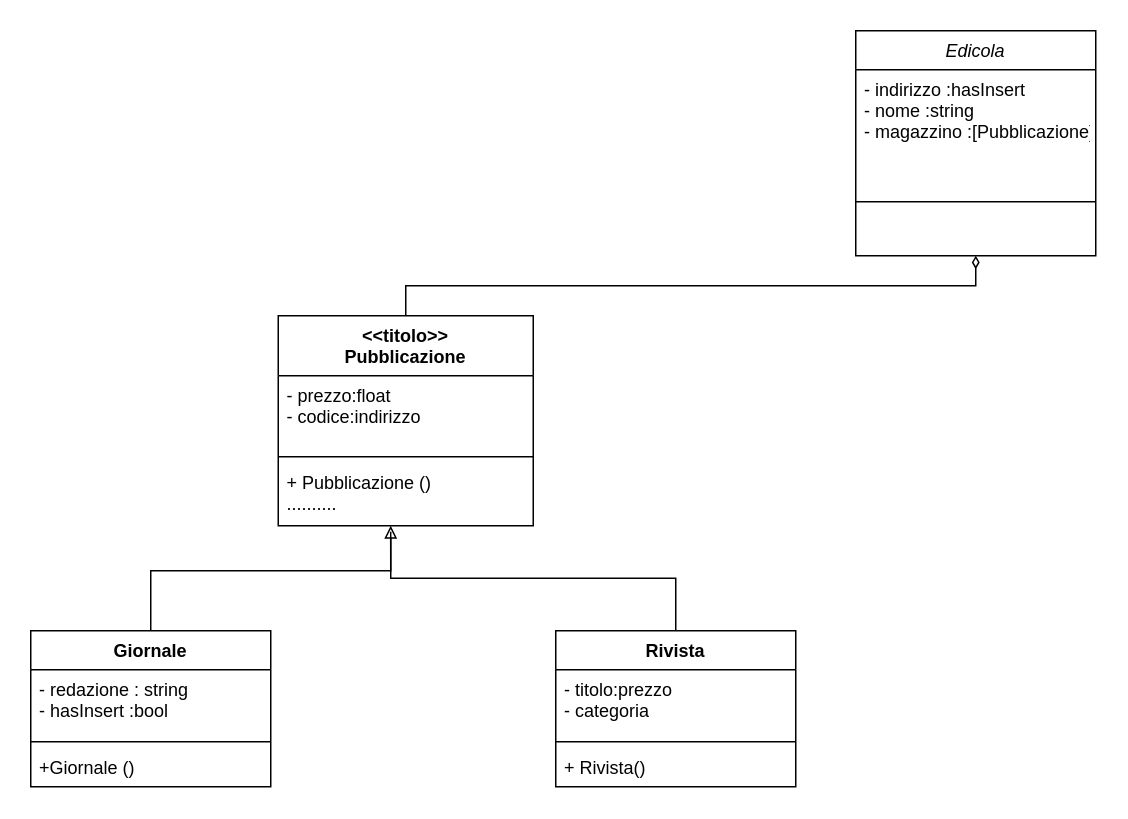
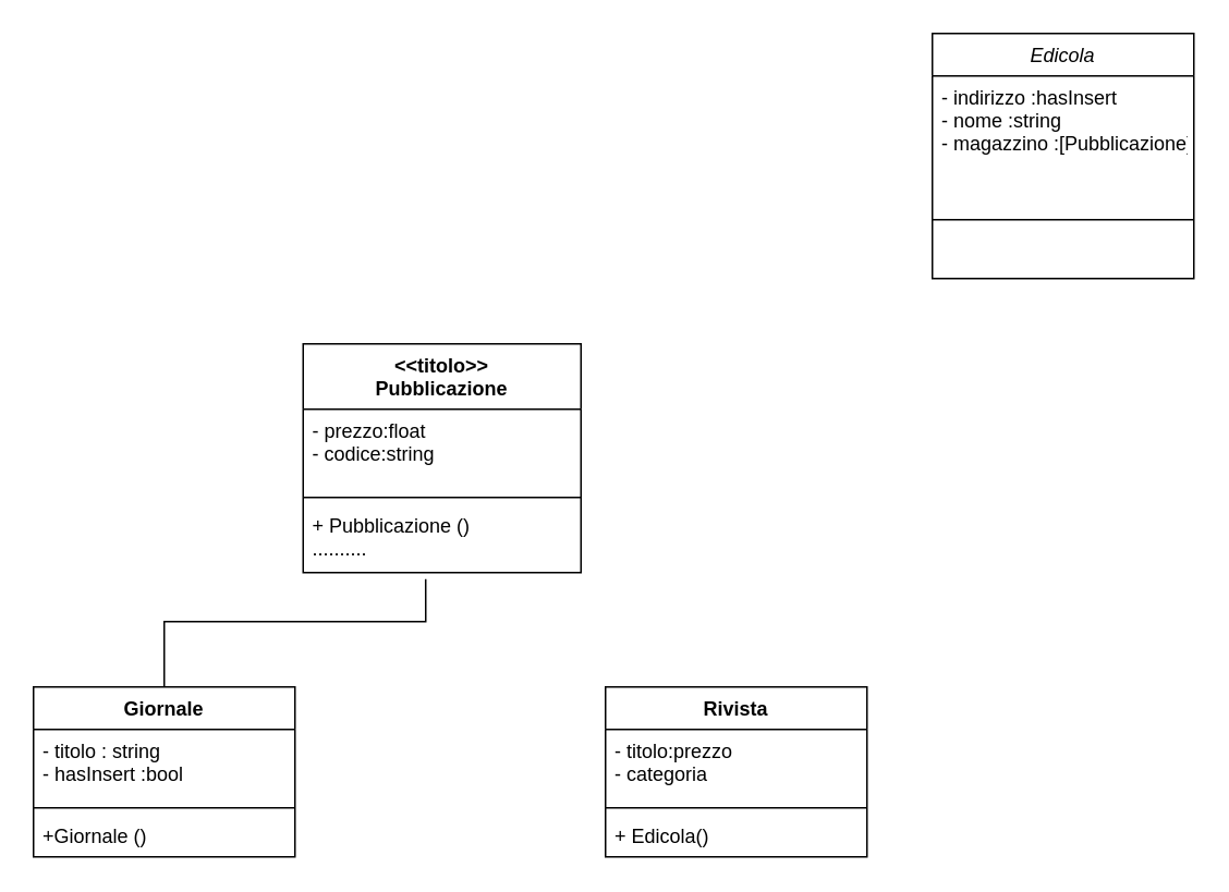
- <mxCell id="5" style="edgeStyle=orthogonalEdgeStyle;rounded=0;orthogonalLoop=1;jettySize=auto;html=1;exitX=0.5;exitY=0;exitDx=0;exitDy=0;entryX=0.5;entryY=1;entryDx=0;entryDy=0;endArrow=diamondThin;endFill=0;" parent="1" source="6" target="2" edge="1"><mxGeometry relative="1" as="geometry" /></mxCell>
- <mxCell id="7" value="- prezzo:float&lt;br&gt;- codice:indirizzo&amp;nbsp;" style="text;strokeColor=none;fillColor=none;align=left;verticalAlign=top;spacingLeft=4;spacingRight=4;overflow=hidden;rotatable=0;points=[[0,0.5],[1,0.5]];portConstraint=eastwest;whiteSpace=wrap;html=1;" parent="6" vertex="1"><mxGeometry y="40" width="170" height="50" as="geometry" /></mxCell>
+ <mxCell id="7" value="- prezzo:float&lt;br&gt;- codice:string&amp;nbsp;" style="text;strokeColor=none;fillColor=none;align=left;verticalAlign=top;spacingLeft=4;spacingRight=4;overflow=hidden;rotatable=0;points=[[0,0.5],[1,0.5]];portConstraint=eastwest;whiteSpace=wrap;html=1;" parent="6" vertex="1"><mxGeometry y="40" width="170" height="50" as="geometry" /></mxCell>
- <mxCell id="19" style="edgeStyle=orthogonalEdgeStyle;rounded=0;orthogonalLoop=1;jettySize=auto;html=1;exitX=0.5;exitY=0;exitDx=0;exitDy=0;entryX=0.441;entryY=1;entryDx=0;entryDy=0;entryPerimeter=0;endArrow=block;endFill=0;" parent="1" source="14" target="9" edge="1"><mxGeometry relative="1" as="geometry" /></mxCell>
- <mxCell id="11" value="- redazione : string&lt;br&gt;- hasInsert :bool" style="text;strokeColor=none;fillColor=none;align=left;verticalAlign=top;spacingLeft=4;spacingRight=4;overflow=hidden;rotatable=0;points=[[0,0.5],[1,0.5]];portConstraint=eastwest;whiteSpace=wrap;html=1;" parent="10" vertex="1"><mxGeometry y="26" width="160" height="44" as="geometry" /></mxCell>
+ <mxCell id="11" value="- titolo : string&lt;br&gt;- hasInsert :bool" style="text;strokeColor=none;fillColor=none;align=left;verticalAlign=top;spacingLeft=4;spacingRight=4;overflow=hidden;rotatable=0;points=[[0,0.5],[1,0.5]];portConstraint=eastwest;whiteSpace=wrap;html=1;" parent="10" vertex="1"><mxGeometry y="26" width="160" height="44" as="geometry" /></mxCell>
- <mxCell id="17" value="+ Rivista()" style="text;strokeColor=none;fillColor=none;align=left;verticalAlign=top;spacingLeft=4;spacingRight=4;overflow=hidden;rotatable=0;points=[[0,0.5],[1,0.5]];portConstraint=eastwest;whiteSpace=wrap;html=1;" parent="14" vertex="1"><mxGeometry y="78" width="160" height="26" as="geometry" /></mxCell>
+ <mxCell id="17" value="+ Edicola()" style="text;strokeColor=none;fillColor=none;align=left;verticalAlign=top;spacingLeft=4;spacingRight=4;overflow=hidden;rotatable=0;points=[[0,0.5],[1,0.5]];portConstraint=eastwest;whiteSpace=wrap;html=1;" parent="14" vertex="1"><mxGeometry y="78" width="160" height="26" as="geometry" /></mxCell>
